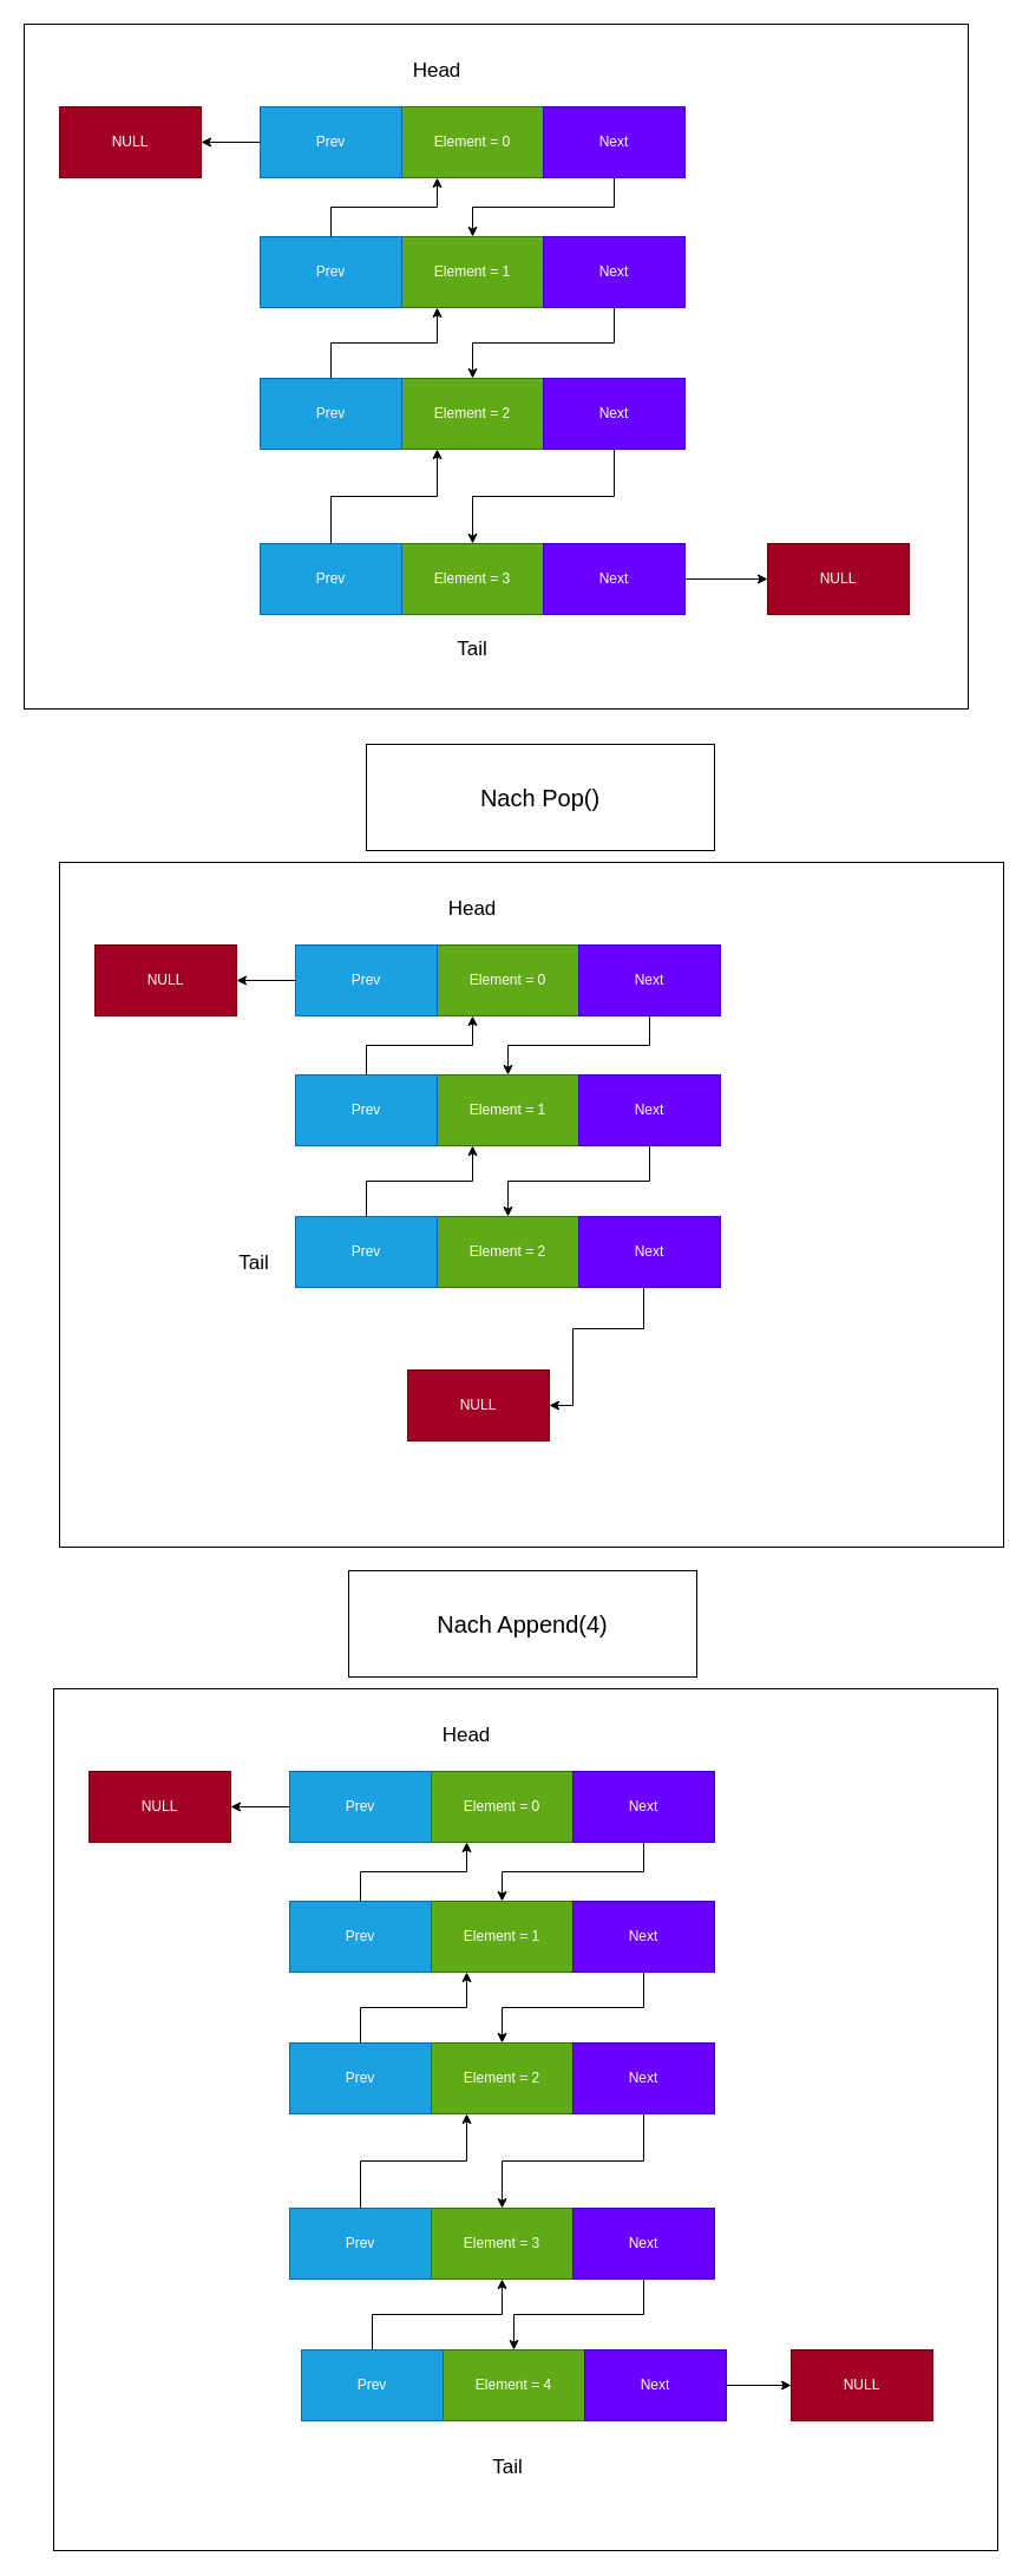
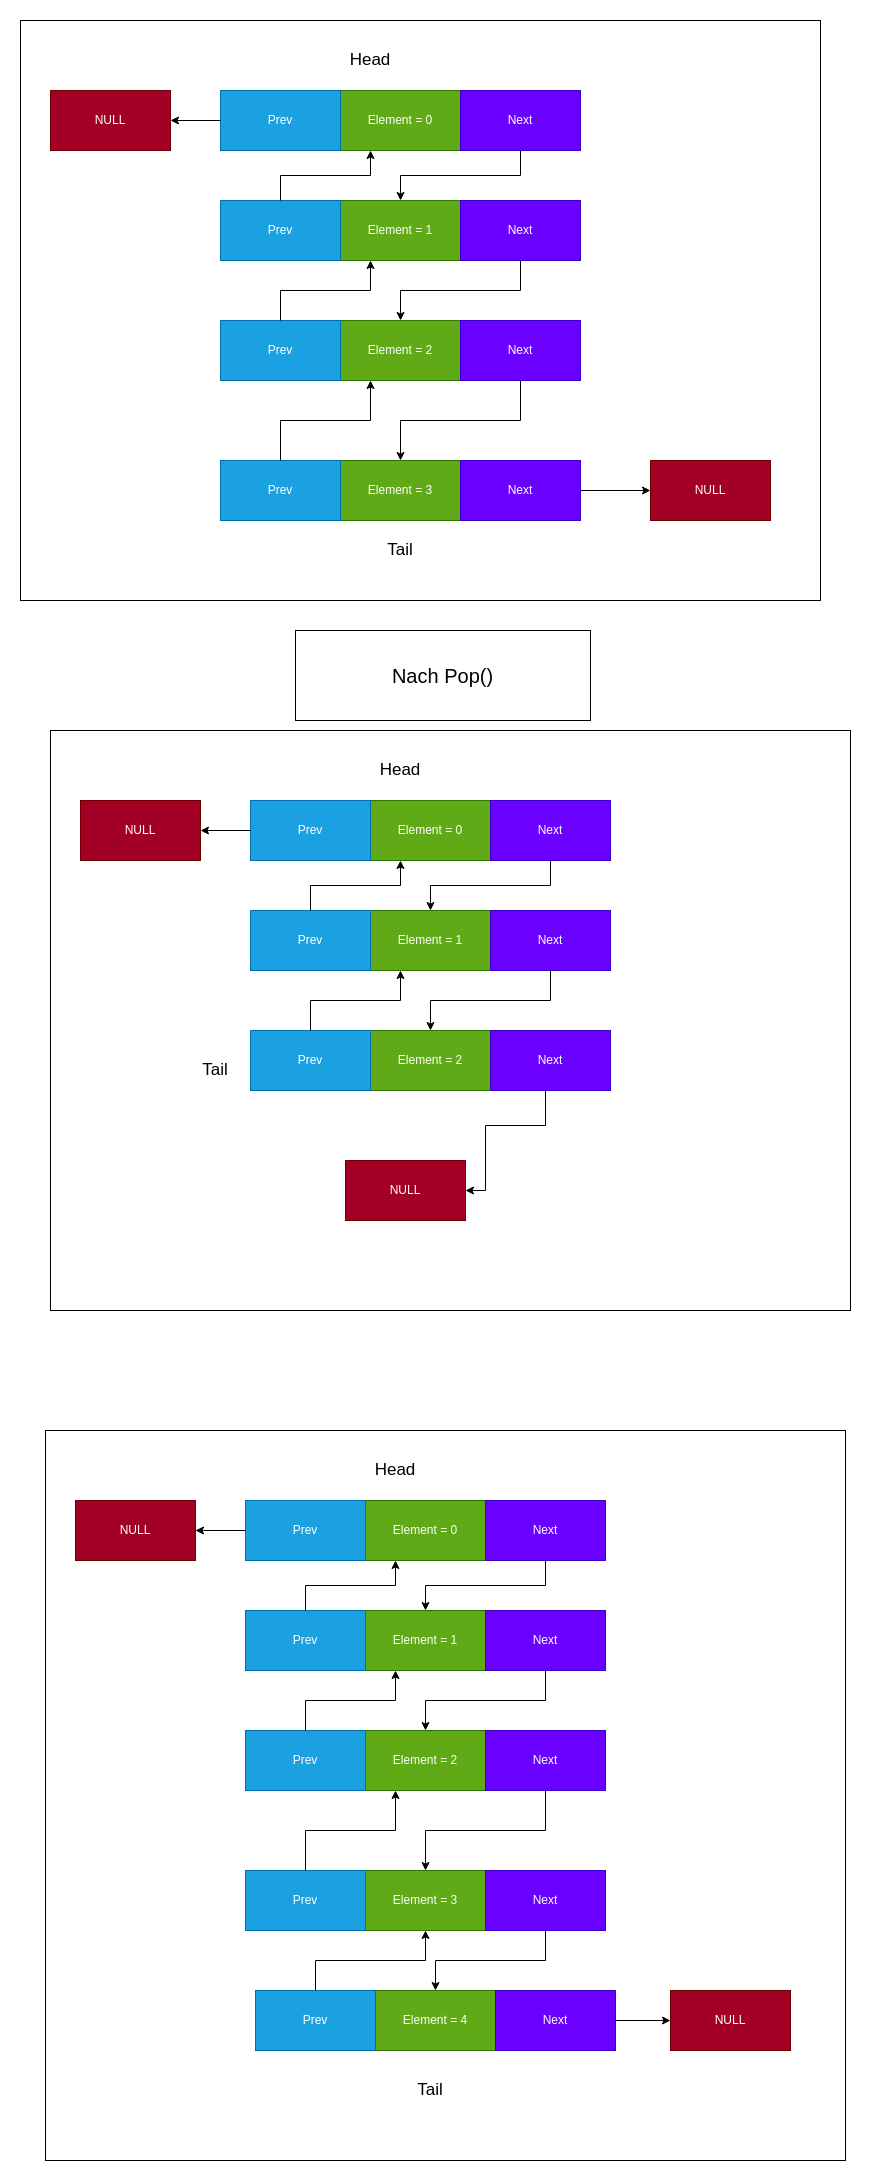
- <mxCell id="89" value="&lt;font style=&quot;font-size: 20px&quot;&gt;Nach Pop()&lt;/font&gt;" style="rounded=0;whiteSpace=wrap;html=1;" vertex="1" parent="1"><mxGeometry x="310" y="630" width="295" height="90" as="geometry" /></mxCell>
+ <mxCell id="89" value="&lt;font style=&quot;font-size: 20px&quot;&gt;Nach Pop()&lt;/font&gt;" style="rounded=0;whiteSpace=wrap;html=1;" vertex="1" parent="1"><mxGeometry x="295" y="630" width="295" height="90" as="geometry" /></mxCell>
- <mxCell id="90" value="&lt;font style=&quot;font-size: 20px&quot;&gt;Nach Append(4)&lt;/font&gt;" style="rounded=0;whiteSpace=wrap;html=1;" vertex="1" parent="1"><mxGeometry x="295" y="1330" width="295" height="90" as="geometry" /></mxCell>
